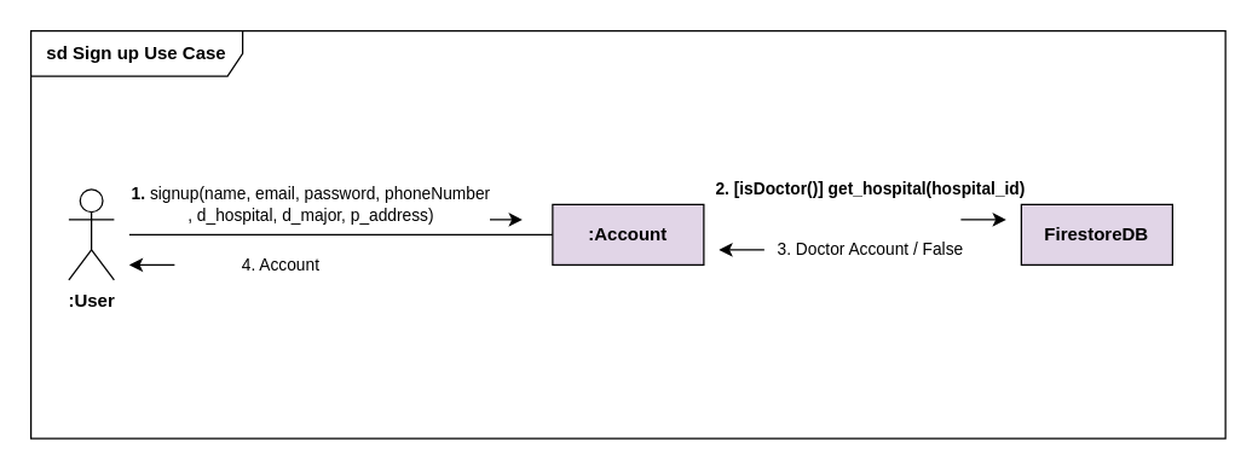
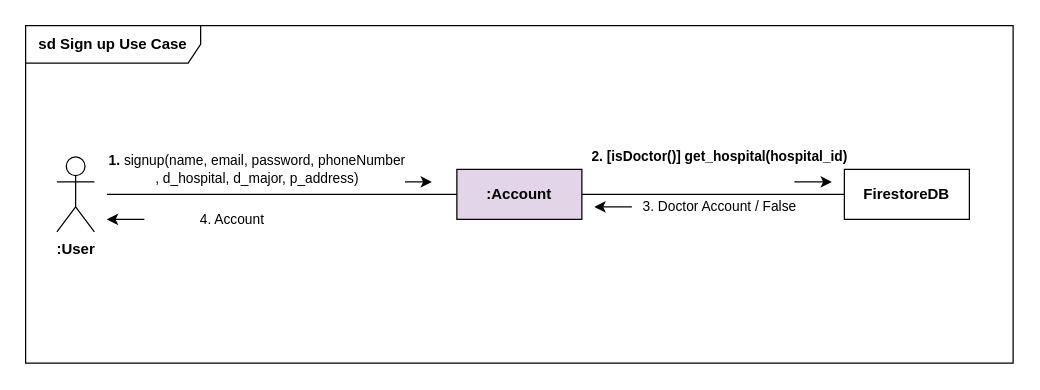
+ <mxCell id="7" value="" style="endArrow=none;html=1;" edge="1" parent="1" source="5" target="4"><mxGeometry width="50" height="50" relative="1" as="geometry"><mxPoint x="110" y="165" as="sourcePoint" /><mxPoint x="305" y="165" as="targetPoint" /></mxGeometry></mxCell>
- <mxCell id="5" value="FirestoreDB" style="rounded=0;whiteSpace=wrap;html=1;fontStyle=1;fillColor=#e1d5e7;" vertex="1" parent="1"><mxGeometry x="675" y="135" width="100" height="40" as="geometry" /></mxCell>
+ <mxCell id="5" value="FirestoreDB" style="rounded=0;whiteSpace=wrap;html=1;fontStyle=1" vertex="1" parent="1"><mxGeometry x="675" y="135" width="100" height="40" as="geometry" /></mxCell>
